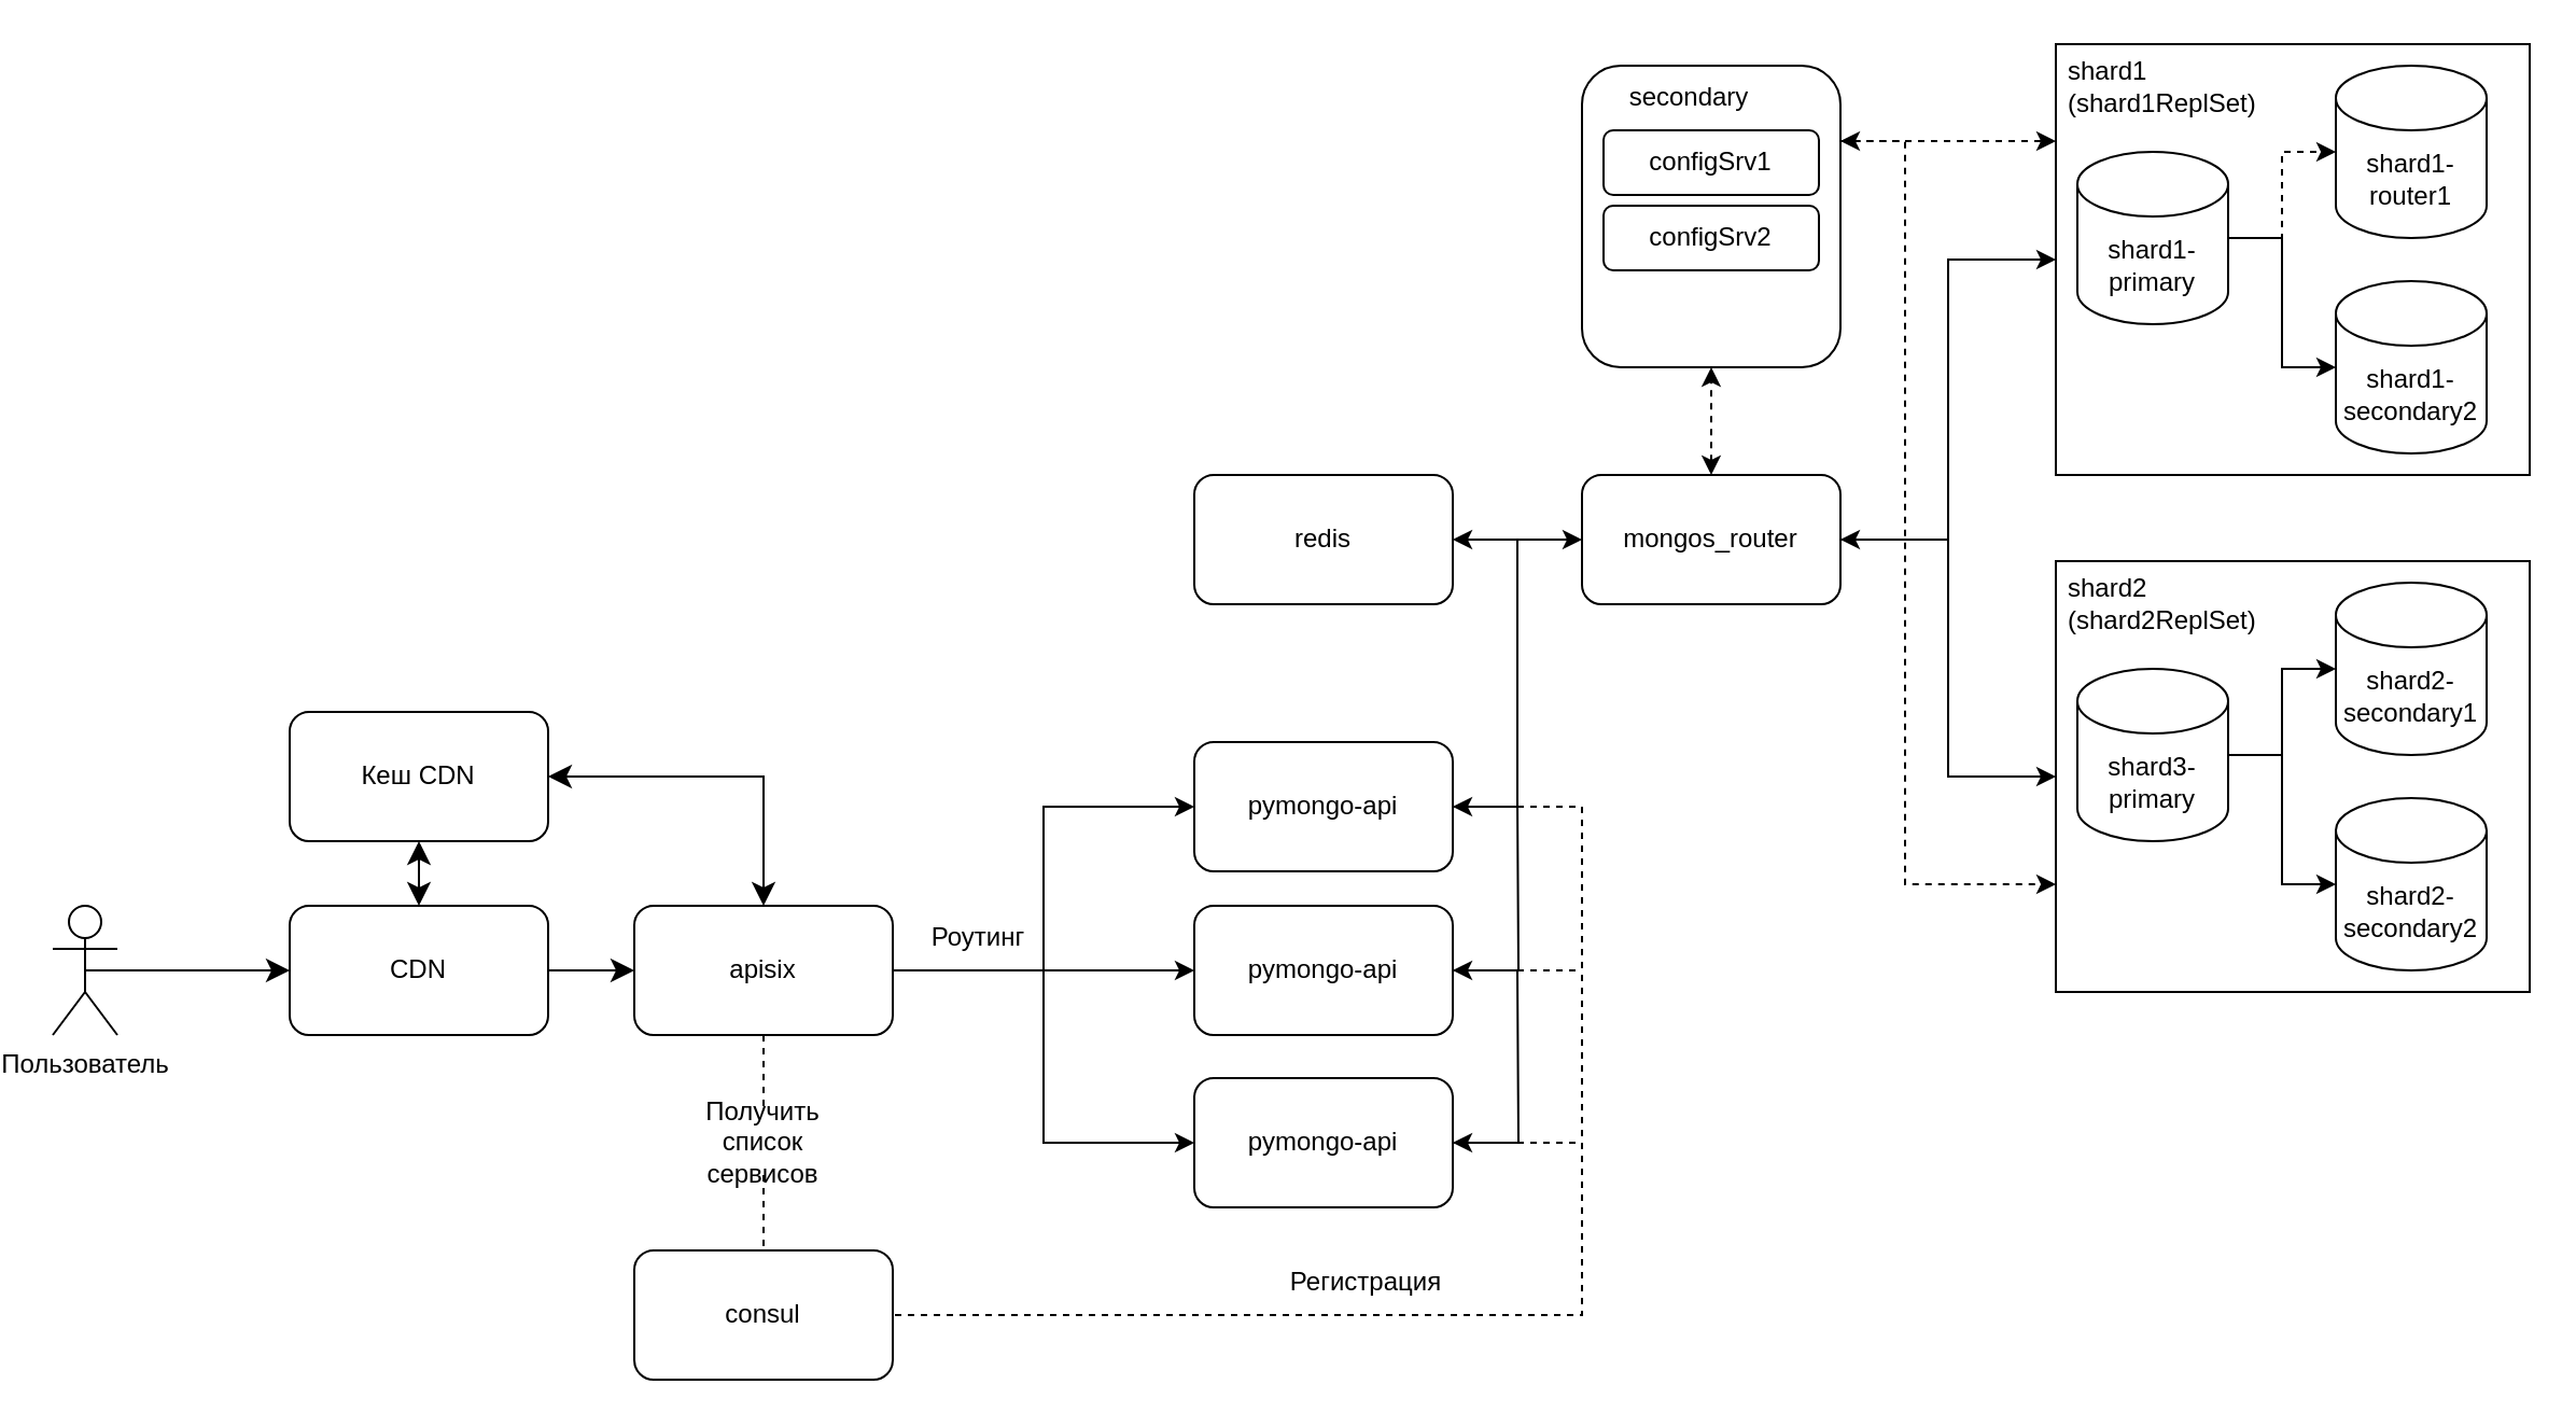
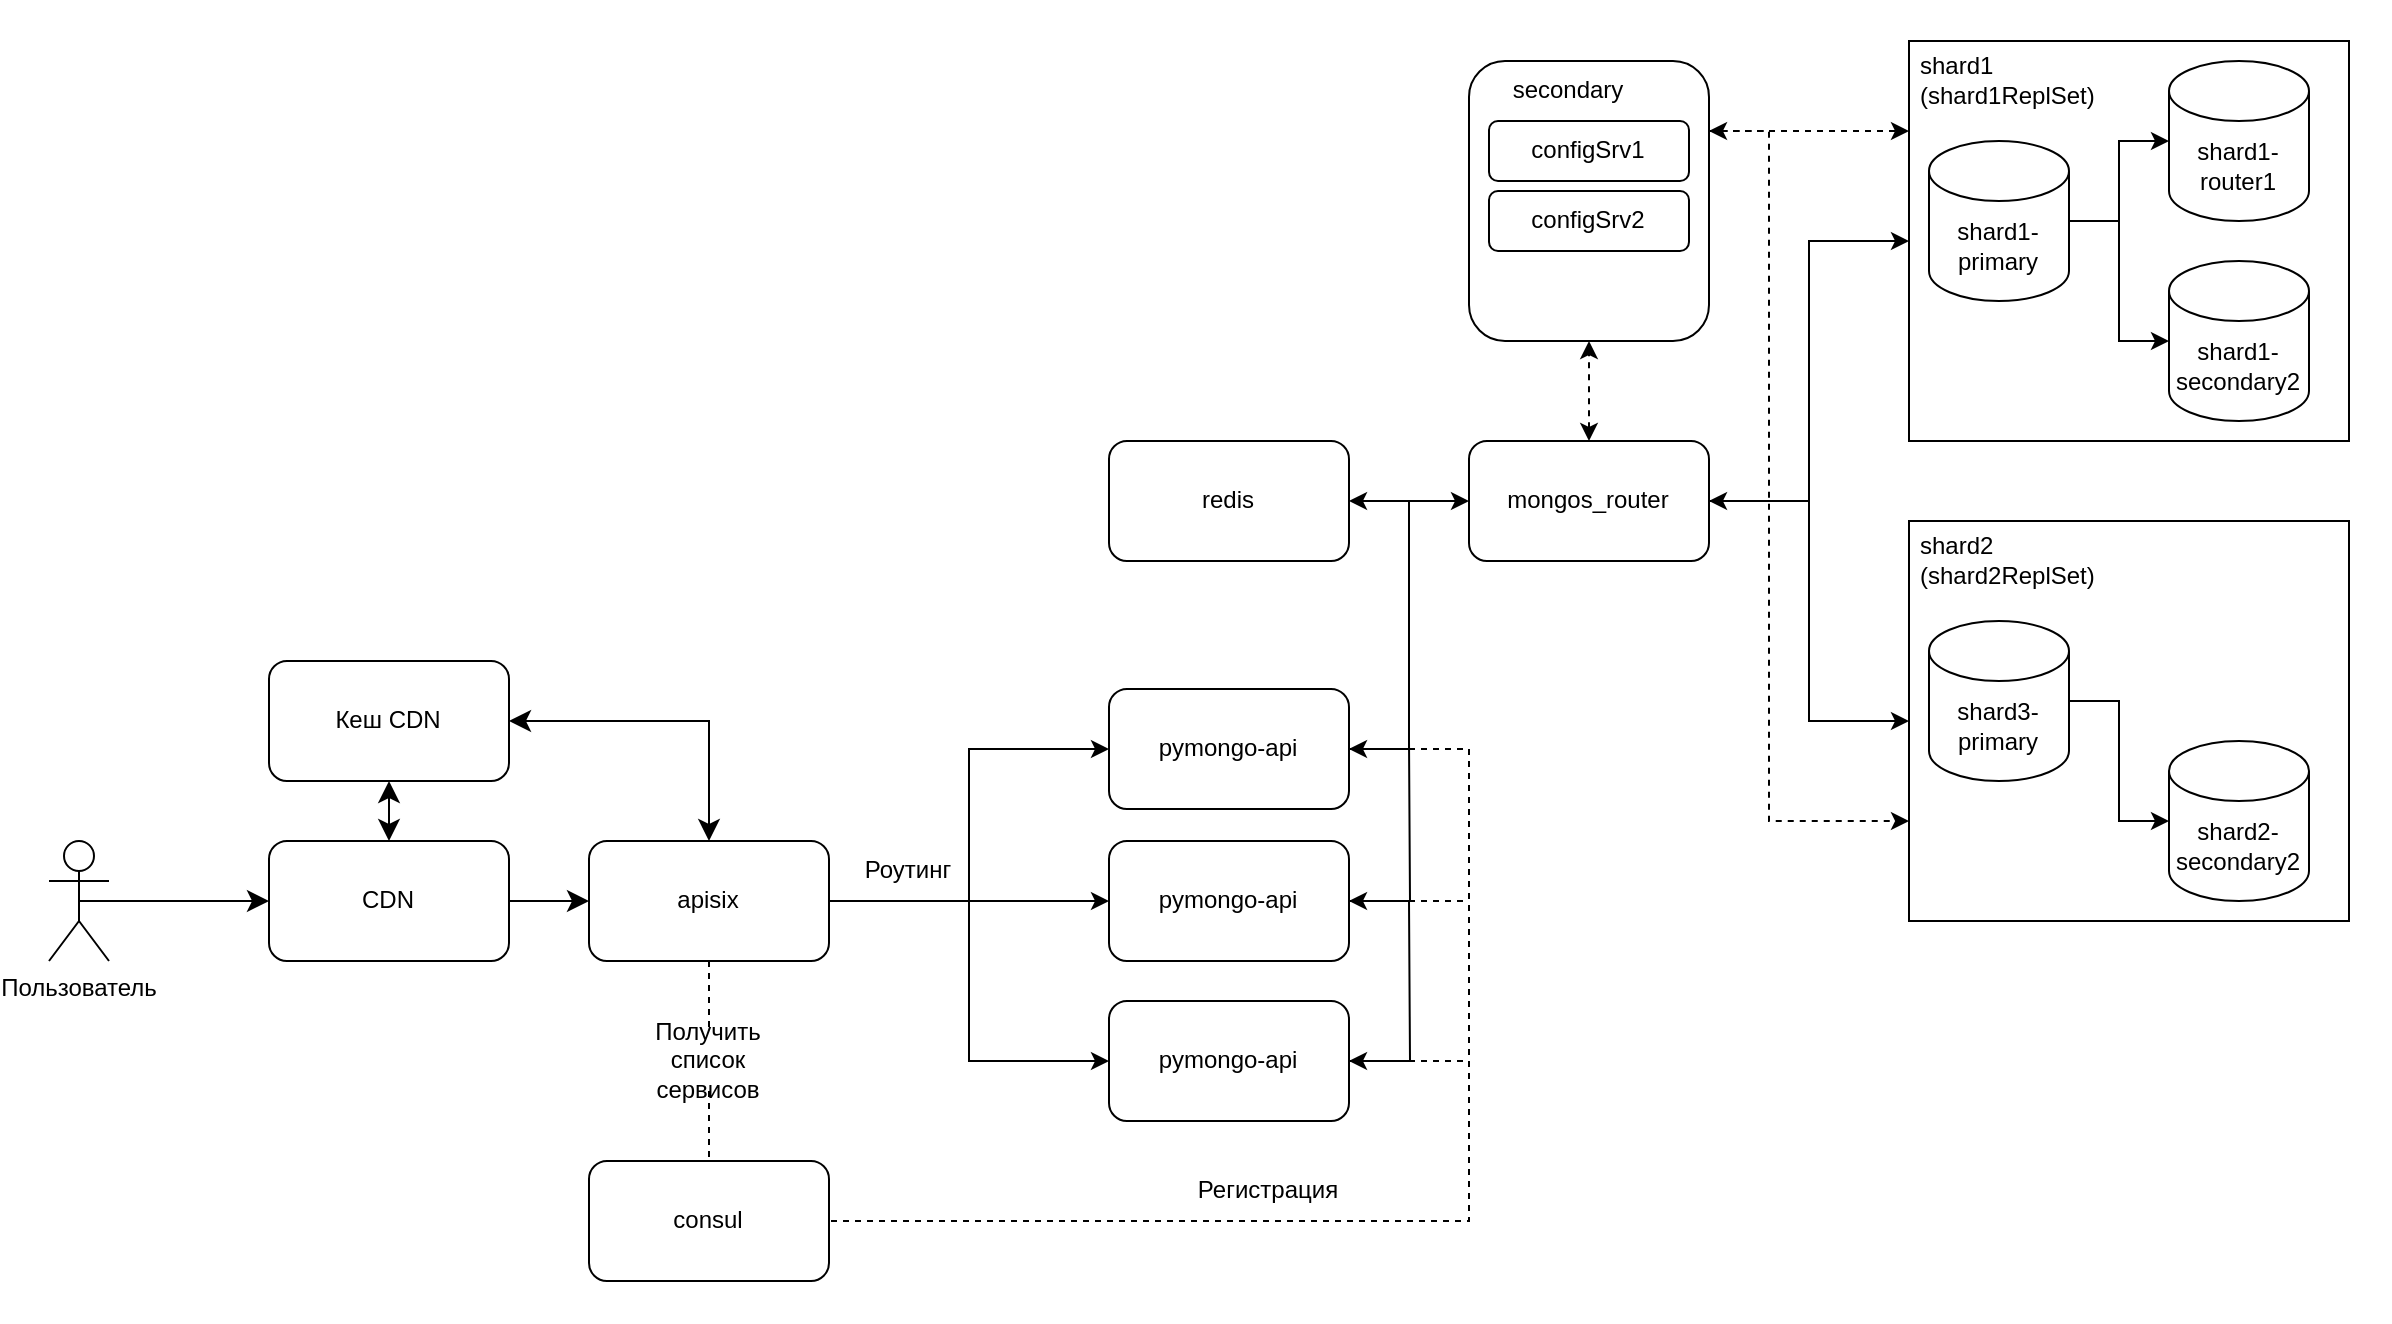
- <mxCell id="23" style="edgeStyle=orthogonalEdgeStyle;rounded=0;orthogonalLoop=1;jettySize=auto;html=1;exitX=1;exitY=0.5;exitDx=0;exitDy=0;exitPerimeter=0;entryX=0;entryY=0.5;entryDx=0;entryDy=0;entryPerimeter=0;dashed=1;" edge="1" parent="1" source="14" target="15"><mxGeometry relative="1" as="geometry" /></mxCell>
+ <mxCell id="23" style="edgeStyle=orthogonalEdgeStyle;rounded=0;orthogonalLoop=1;jettySize=auto;html=1;exitX=1;exitY=0.5;exitDx=0;exitDy=0;exitPerimeter=0;entryX=0;entryY=0.5;entryDx=0;entryDy=0;entryPerimeter=0;" edge="1" parent="1" source="14" target="15"><mxGeometry relative="1" as="geometry" /></mxCell>
- <mxCell id="19" value="shard2-secondary1" style="shape=cylinder3;whiteSpace=wrap;html=1;boundedLbl=1;backgroundOutline=1;size=15;" vertex="1" parent="1"><mxGeometry x="1080" y="270" width="70" height="80" as="geometry" /></mxCell>
- <mxCell id="21" style="edgeStyle=orthogonalEdgeStyle;rounded=0;orthogonalLoop=1;jettySize=auto;html=1;exitX=1;exitY=0.5;exitDx=0;exitDy=0;exitPerimeter=0;entryX=0;entryY=0.5;entryDx=0;entryDy=0;entryPerimeter=0;" edge="1" parent="1" source="18" target="19"><mxGeometry relative="1" as="geometry" /></mxCell>
